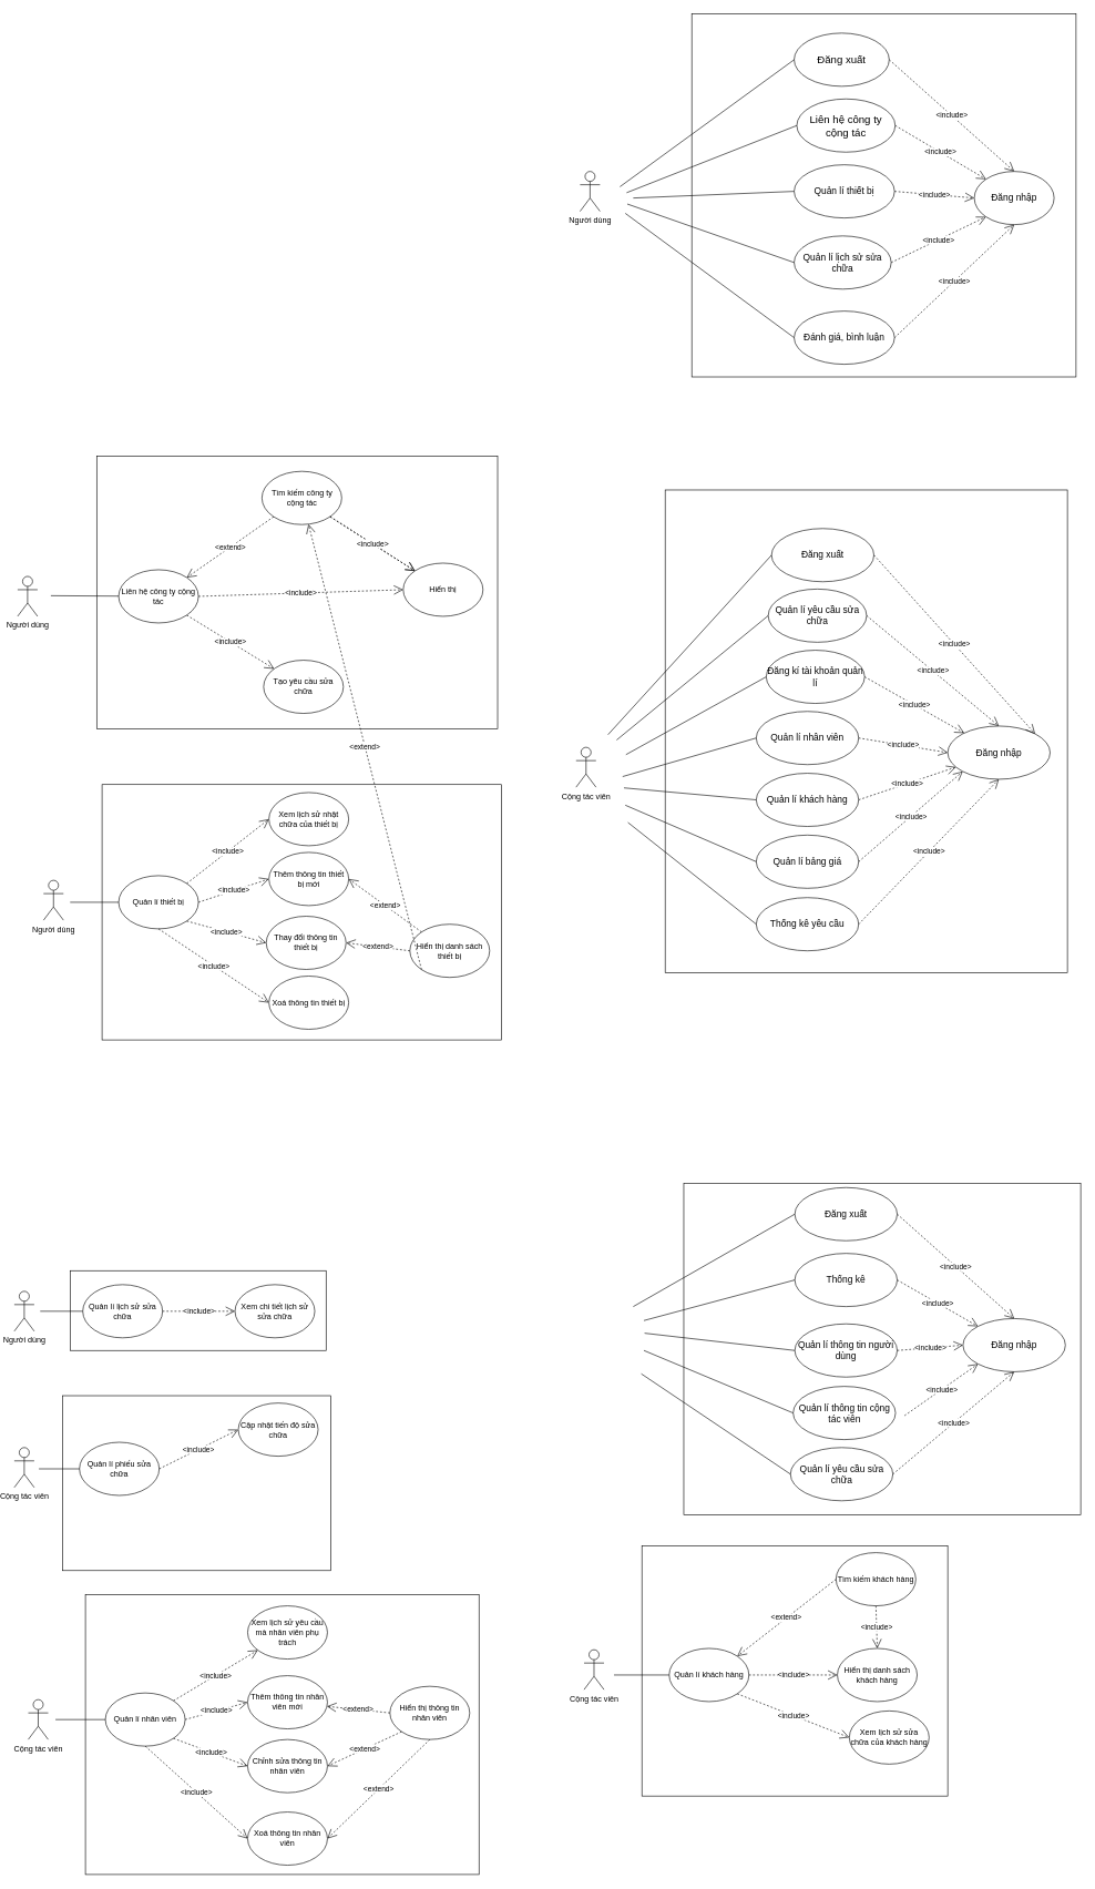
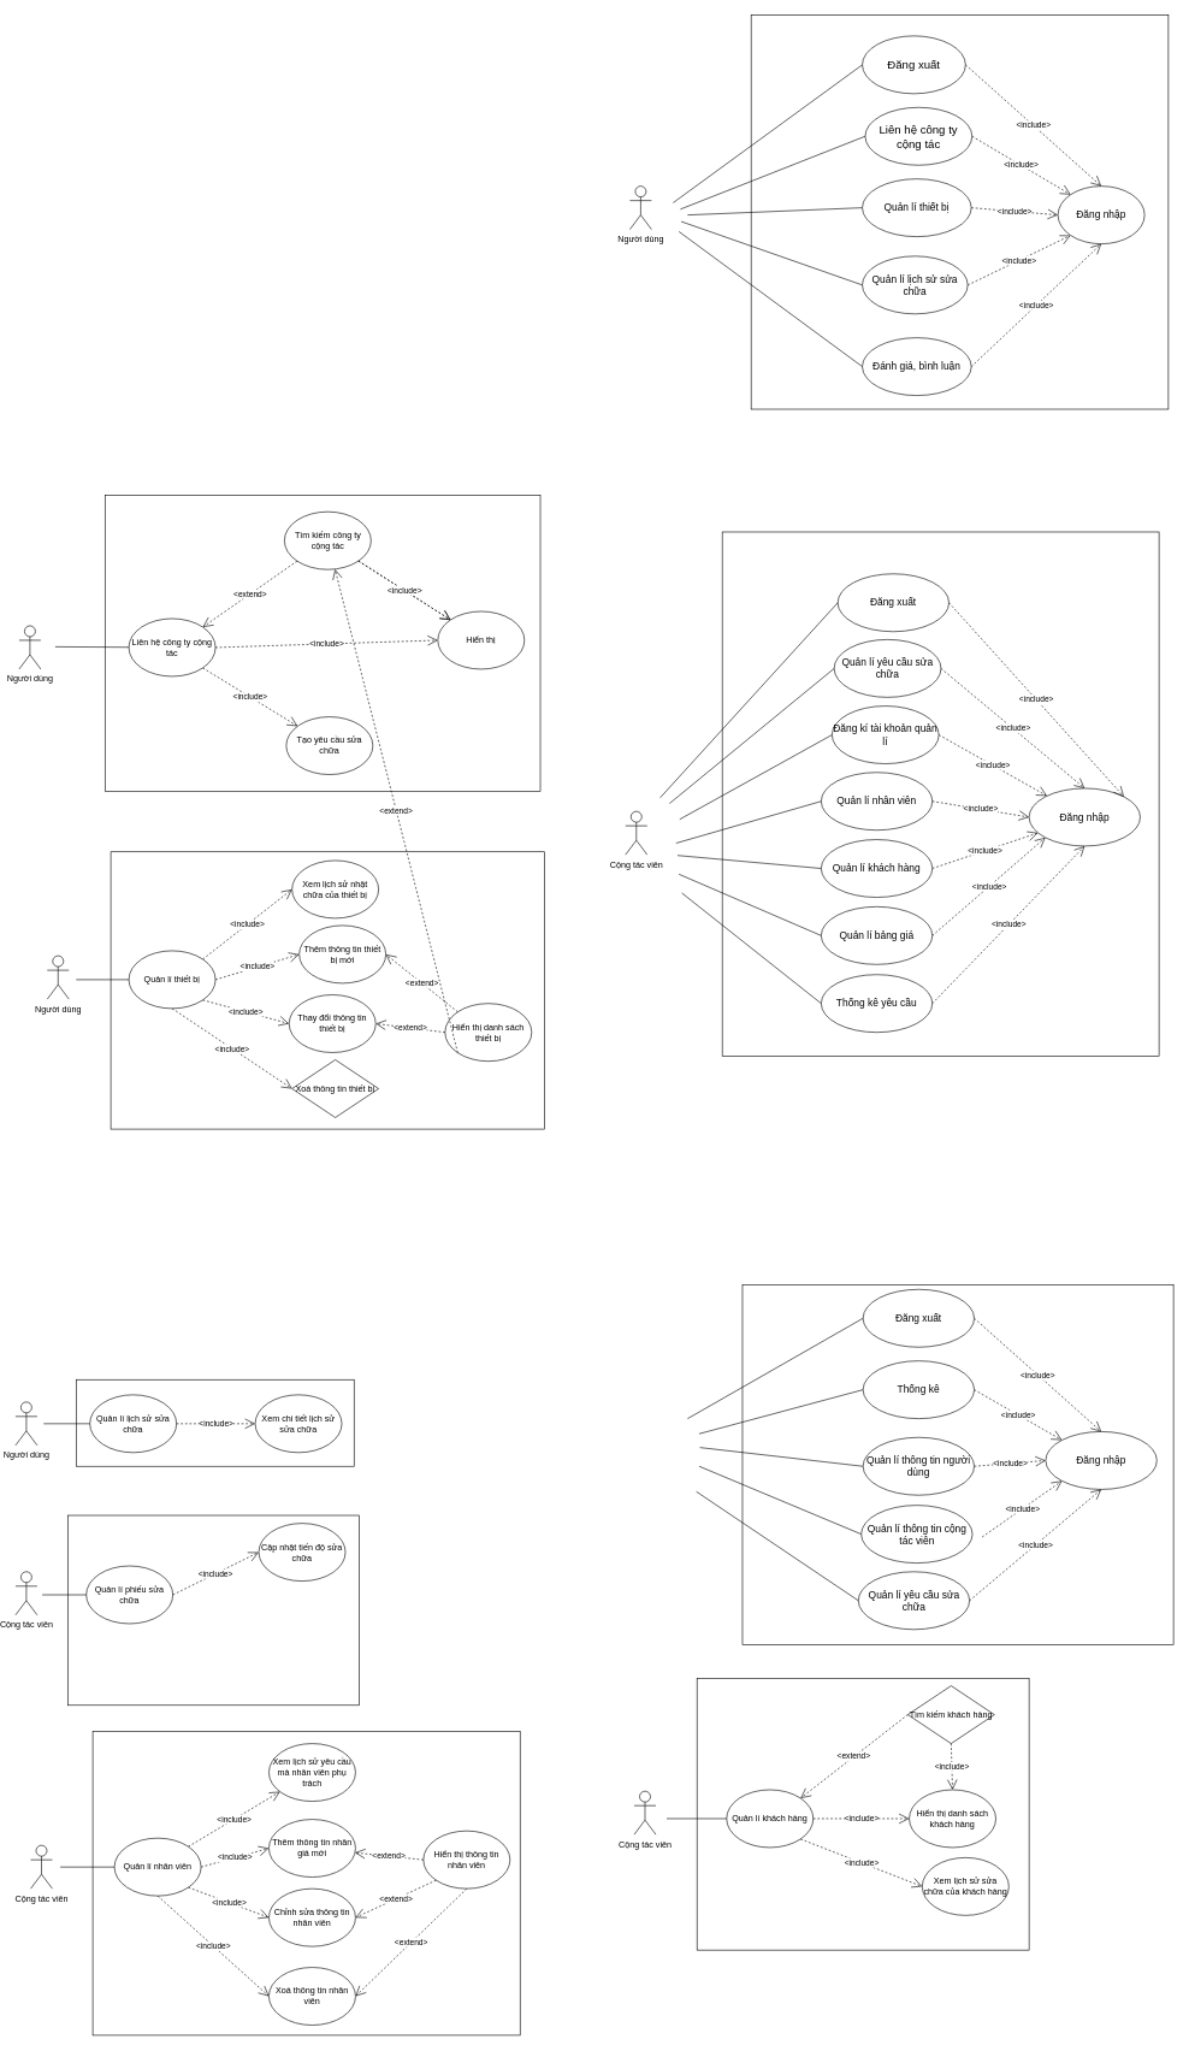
- <mxCell id="21" value="Thêm thông tin thiết bị mới" style="ellipse;whiteSpace=wrap;html=1;" parent="1" vertex="1"><mxGeometry x="403" y="1281" width="120" height="80" as="geometry" /></mxCell>
+ <mxCell id="21" value="Thêm thông tin thiết bị mới" style="ellipse;whiteSpace=wrap;html=1;" parent="1" vertex="1"><mxGeometry x="413" y="1281" width="120" height="80" as="geometry" /></mxCell>
- <mxCell id="23" value="Xoá thông tin thiết bị" style="ellipse;whiteSpace=wrap;html=1;" parent="1" vertex="1"><mxGeometry x="403" y="1467" width="120" height="80" as="geometry" /></mxCell>
+ <mxCell id="23" value="Xoá thông tin thiết bị" style="rhombus;whiteSpace=wrap;html=1;" parent="1" vertex="1"><mxGeometry x="403" y="1467" width="120" height="80" as="geometry" /></mxCell>
- <mxCell id="63" value="Tìm kiếm khách hàng" style="ellipse;whiteSpace=wrap;html=1;" parent="1" vertex="1"><mxGeometry x="1256" y="2334" width="120" height="80" as="geometry" /></mxCell>
+ <mxCell id="63" value="Tìm kiếm khách hàng" style="rhombus;whiteSpace=wrap;html=1;" parent="1" vertex="1"><mxGeometry x="1256" y="2334" width="120" height="80" as="geometry" /></mxCell>
- <mxCell id="48" value="Thêm thông tin nhân viên mới" style="ellipse;whiteSpace=wrap;html=1;" parent="1" vertex="1"><mxGeometry x="371" y="2519" width="120" height="80" as="geometry" /></mxCell>
+ <mxCell id="48" value="Thêm thông tin nhân giá mới" style="ellipse;whiteSpace=wrap;html=1;" parent="1" vertex="1"><mxGeometry x="371" y="2519" width="120" height="80" as="geometry" /></mxCell>
